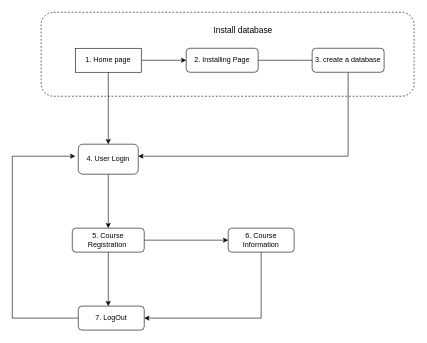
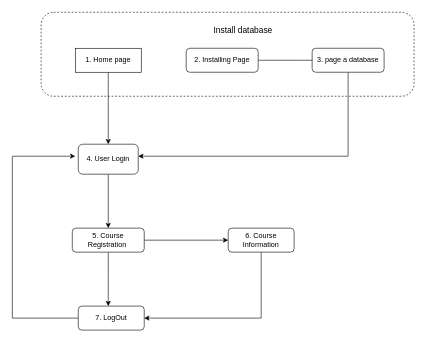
- <mxCell id="4" style="edgeStyle=orthogonalEdgeStyle;rounded=0;orthogonalLoop=1;jettySize=auto;html=1;entryX=0;entryY=0.5;entryDx=0;entryDy=0;strokeColor=#000000;" edge="1" parent="1" source="5" target="17"><mxGeometry relative="1" as="geometry"><mxPoint x="330" y="100" as="targetPoint" /></mxGeometry></mxCell>
- <mxCell id="18" value="&lt;span&gt;3. create a database&lt;/span&gt;" style="rounded=1;whiteSpace=wrap;html=1;" vertex="1" parent="1"><mxGeometry x="520" y="80" width="120" height="40" as="geometry" /></mxCell>
+ <mxCell id="18" value="&lt;span&gt;3. page a database&lt;/span&gt;" style="rounded=1;whiteSpace=wrap;html=1;" vertex="1" parent="1"><mxGeometry x="520" y="80" width="120" height="40" as="geometry" /></mxCell>
